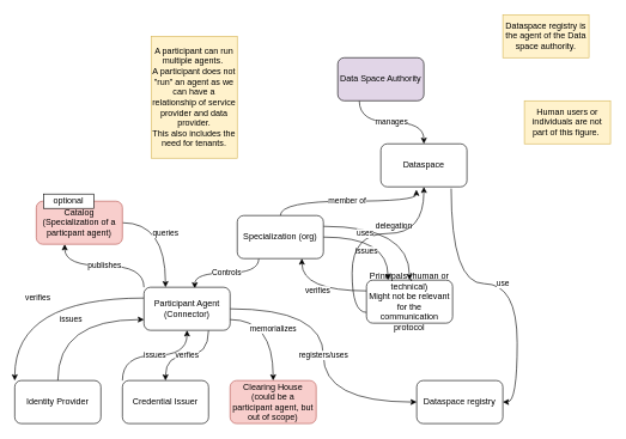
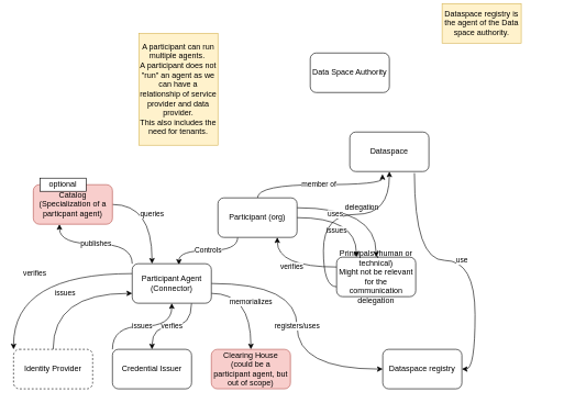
- <mxCell id="27" value="Dataspace registry is the agent of the Data space authority." style="rounded=0;whiteSpace=wrap;html=1;fillColor=#fff2cc;strokeColor=#d6b656;" vertex="1" parent="1"><mxGeometry x="700" y="20" width="120" height="60" as="geometry" /></mxCell>
+ <mxCell id="27" value="Dataspace registry is the agent of the Data space authority." style="rounded=0;whiteSpace=wrap;html=1;fillColor=#fff2cc;strokeColor=#d6b656;" vertex="1" parent="1"><mxGeometry x="670" y="5" width="120" height="60" as="geometry" /></mxCell>
- <mxCell id="4" value="Data Space Authority" style="rounded=1;whiteSpace=wrap;html=1;fillColor=#e1d5e7;" vertex="1" parent="1"><mxGeometry x="470" y="80" width="120" height="60" as="geometry" /></mxCell>
+ <mxCell id="4" value="Data Space Authority" style="rounded=1;whiteSpace=wrap;html=1;" vertex="1" parent="1"><mxGeometry x="470" y="80" width="120" height="60" as="geometry" /></mxCell>
- <mxCell id="2" value="manages" style="edgeStyle=orthogonalEdgeStyle;orthogonalLoop=1;jettySize=auto;html=1;exitX=0.25;exitY=1;exitDx=0;exitDy=0;curved=1;" edge="1" parent="1" source="4" target="5"><mxGeometry relative="1" as="geometry" /></mxCell>
- <mxCell id="28" value="Human users or individuals are not part of this figure.&amp;nbsp;" style="rounded=0;whiteSpace=wrap;html=1;fillColor=#fff2cc;strokeColor=#d6b656;" vertex="1" parent="1"><mxGeometry x="730" y="140" width="120" height="60" as="geometry" /></mxCell>
- <mxCell id="10" value="Specialization (org)" style="rounded=1;whiteSpace=wrap;html=1;" vertex="1" parent="1"><mxGeometry x="330" y="300" width="120" height="60" as="geometry" /></mxCell>
+ <mxCell id="10" value="Participant (org)" style="rounded=1;whiteSpace=wrap;html=1;" vertex="1" parent="1"><mxGeometry x="330" y="300" width="120" height="60" as="geometry" /></mxCell>
- <mxCell id="31" value="Principals (human or technical)&lt;br&gt;Might not be relevant for the communication protocol" style="rounded=1;whiteSpace=wrap;html=1;" vertex="1" parent="1"><mxGeometry x="510" y="390" width="120" height="60" as="geometry" /></mxCell>
+ <mxCell id="31" value="Principals (human or technical)&lt;br&gt;Might not be relevant for the communication delegation" style="rounded=1;whiteSpace=wrap;html=1;" vertex="1" parent="1"><mxGeometry x="510" y="390" width="120" height="60" as="geometry" /></mxCell>
- <mxCell id="18" value="Identity Provider" style="rounded=1;whiteSpace=wrap;html=1;" vertex="1" parent="1"><mxGeometry x="20" y="530" width="120" height="60" as="geometry" /></mxCell>
+ <mxCell id="18" value="Identity Provider" style="rounded=1;whiteSpace=wrap;html=1;dashed=1;" vertex="1" parent="1"><mxGeometry x="20" y="530" width="120" height="60" as="geometry" /></mxCell>
